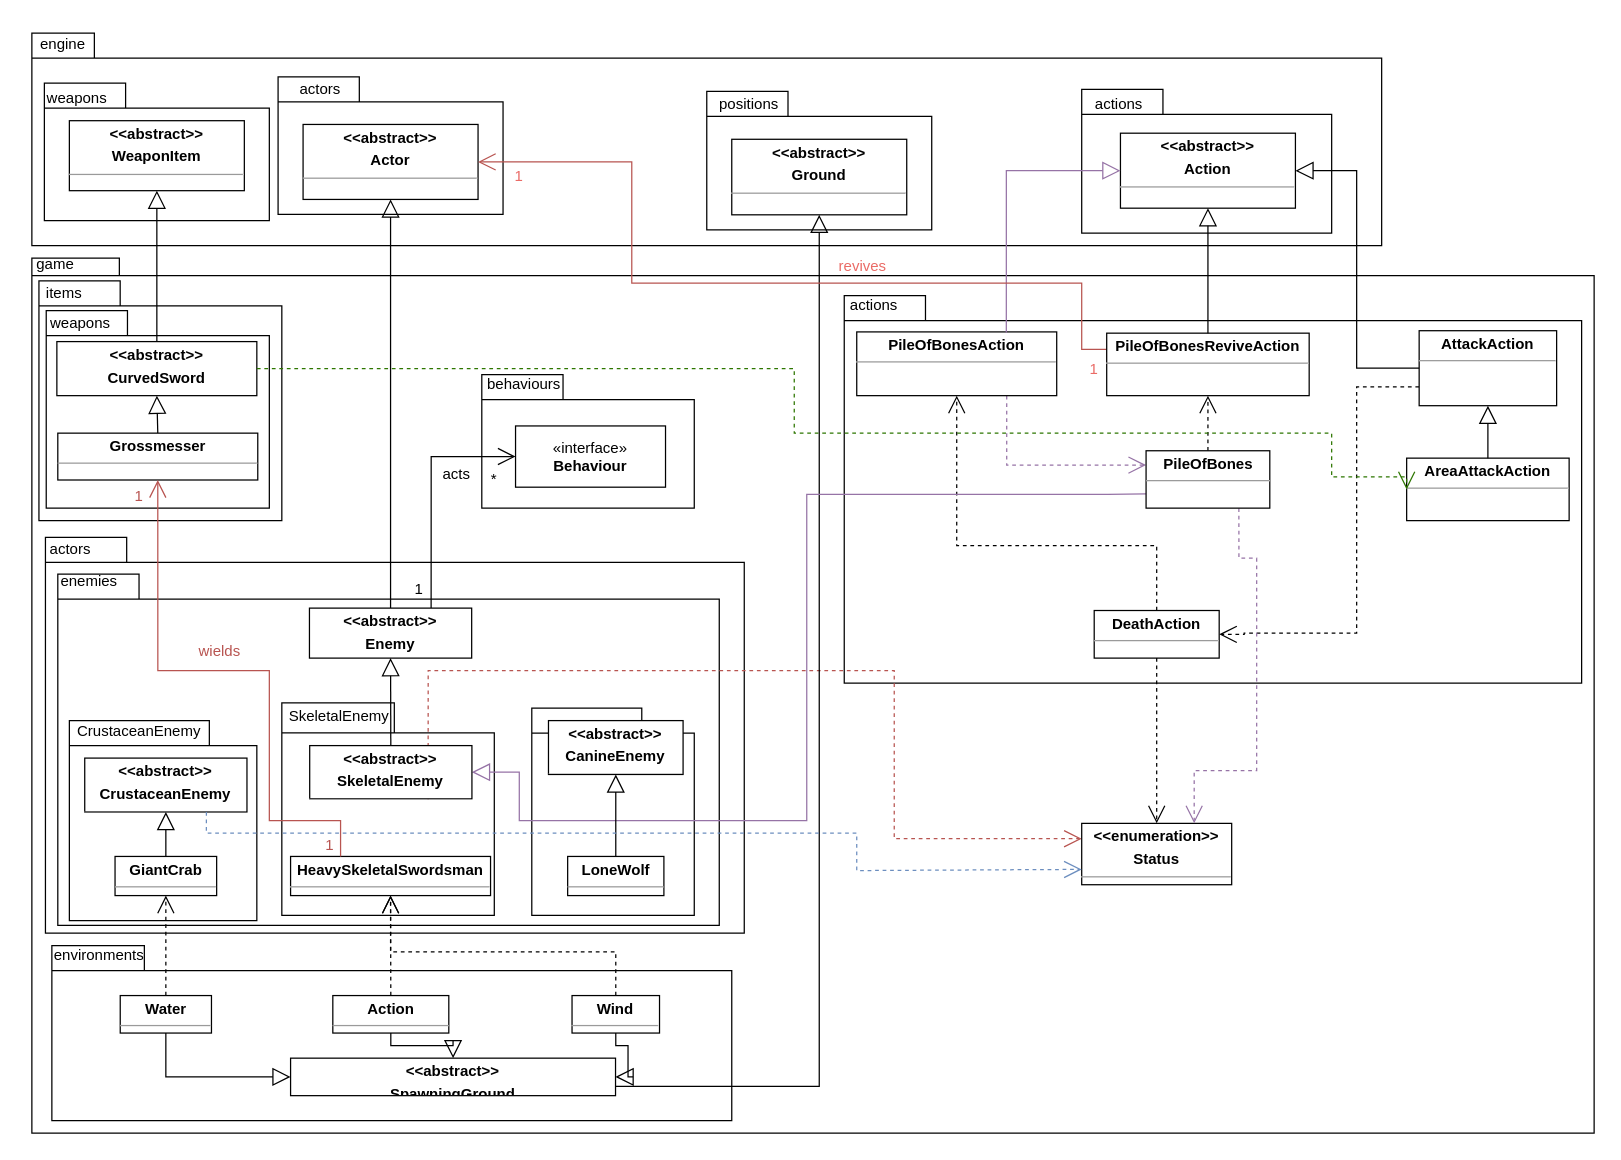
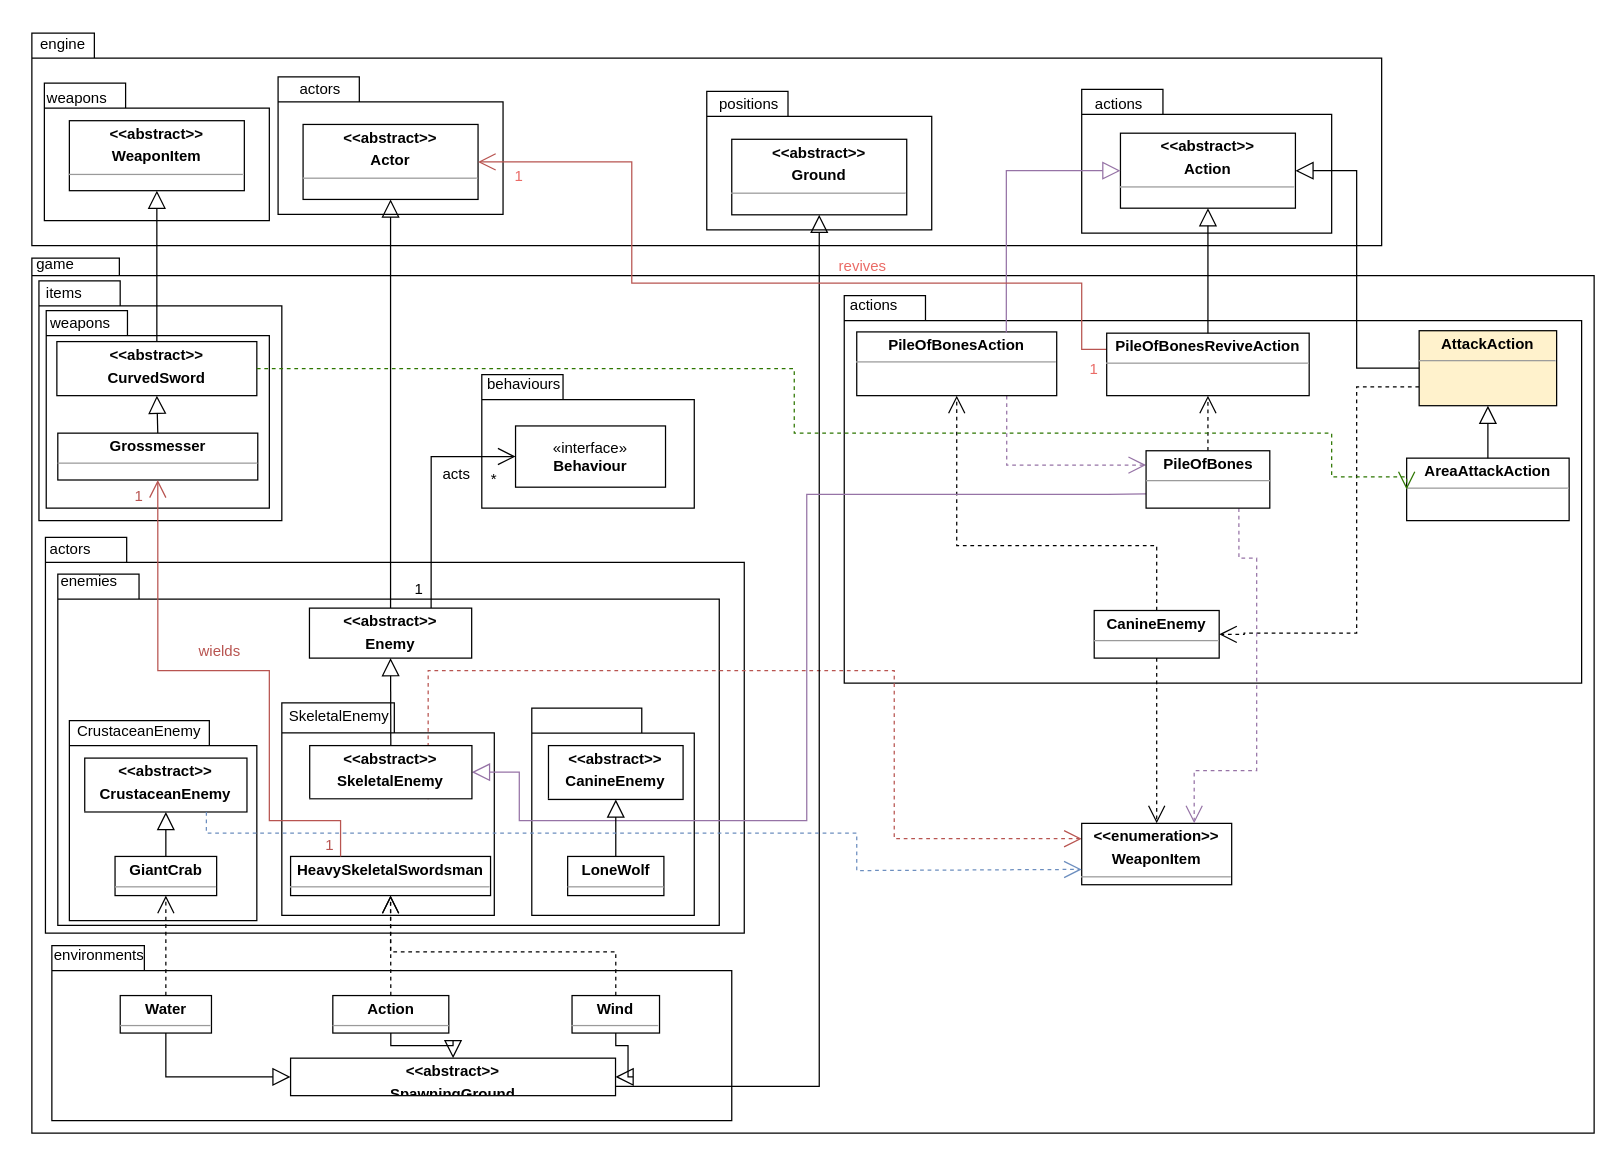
- <mxCell id="58" value="&lt;p style=&quot;margin:0px;margin-top:4px;text-align:center;&quot;&gt;&lt;b&gt;AttackAction&lt;br&gt;&lt;/b&gt;&lt;/p&gt;&lt;hr size=&quot;1&quot;&gt;" style="verticalAlign=top;align=left;overflow=fill;fontSize=12;fontFamily=Helvetica;html=1;whiteSpace=wrap;" parent="1" vertex="1"><mxGeometry x="1135" y="264.04" width="110" height="60" as="geometry" /></mxCell>
+ <mxCell id="58" value="&lt;p style=&quot;margin:0px;margin-top:4px;text-align:center;&quot;&gt;&lt;b&gt;AttackAction&lt;br&gt;&lt;/b&gt;&lt;/p&gt;&lt;hr size=&quot;1&quot;&gt;" style="verticalAlign=top;align=left;overflow=fill;fontSize=12;fontFamily=Helvetica;html=1;whiteSpace=wrap;fillColor=#fff2cc;" parent="1" vertex="1"><mxGeometry x="1135" y="264.04" width="110" height="60" as="geometry" /></mxCell>
- <mxCell id="69" value="&lt;p style=&quot;margin:0px;margin-top:4px;text-align:center;&quot;&gt;&lt;b&gt;DeathAction&lt;br&gt;&lt;/b&gt;&lt;/p&gt;&lt;hr size=&quot;1&quot;&gt;" style="verticalAlign=top;align=left;overflow=fill;fontSize=12;fontFamily=Helvetica;html=1;whiteSpace=wrap;" parent="1" vertex="1"><mxGeometry x="875" y="487.91" width="100" height="38.09" as="geometry" /></mxCell>
+ <mxCell id="69" value="&lt;p style=&quot;margin:0px;margin-top:4px;text-align:center;&quot;&gt;&lt;b&gt;CanineEnemy&lt;br&gt;&lt;/b&gt;&lt;/p&gt;&lt;hr size=&quot;1&quot;&gt;" style="verticalAlign=top;align=left;overflow=fill;fontSize=12;fontFamily=Helvetica;html=1;whiteSpace=wrap;" parent="1" vertex="1"><mxGeometry x="875" y="487.91" width="100" height="38.09" as="geometry" /></mxCell>
- <mxCell id="73" value="&lt;p style=&quot;margin:0px;margin-top:4px;text-align:center;&quot;&gt;&lt;b&gt;&amp;lt;&amp;lt;abstract&amp;gt;&amp;gt;&lt;/b&gt;&lt;/p&gt;&lt;p style=&quot;margin:0px;margin-top:4px;text-align:center;&quot;&gt;&lt;b&gt;CanineEnemy&lt;br&gt;&lt;/b&gt;&lt;/p&gt;&lt;hr size=&quot;1&quot;&gt;" style="verticalAlign=top;align=left;overflow=fill;fontSize=12;fontFamily=Helvetica;html=1;whiteSpace=wrap;" parent="1" vertex="1"><mxGeometry x="438.35" y="576" width="107.7" height="43.1" as="geometry" /></mxCell>
+ <mxCell id="73" value="&lt;p style=&quot;margin:0px;margin-top:4px;text-align:center;&quot;&gt;&lt;b&gt;&amp;lt;&amp;lt;abstract&amp;gt;&amp;gt;&lt;/b&gt;&lt;/p&gt;&lt;p style=&quot;margin:0px;margin-top:4px;text-align:center;&quot;&gt;&lt;b&gt;CanineEnemy&lt;br&gt;&lt;/b&gt;&lt;/p&gt;&lt;hr size=&quot;1&quot;&gt;" style="verticalAlign=top;align=left;overflow=fill;fontSize=12;fontFamily=Helvetica;html=1;whiteSpace=wrap;" parent="1" vertex="1"><mxGeometry x="438.35" y="596" width="107.7" height="43.1" as="geometry" /></mxCell>
- <mxCell id="67" value="&lt;p style=&quot;margin:0px;margin-top:4px;text-align:center;&quot;&gt;&lt;b&gt;&amp;lt;&amp;lt;enumeration&amp;gt;&amp;gt;&lt;/b&gt;&lt;/p&gt;&lt;p style=&quot;margin:0px;margin-top:4px;text-align:center;&quot;&gt;&lt;b&gt;Status&lt;br&gt;&lt;/b&gt;&lt;/p&gt;&lt;hr size=&quot;1&quot;&gt;" style="verticalAlign=top;align=left;overflow=fill;fontSize=12;fontFamily=Helvetica;html=1;whiteSpace=wrap;" parent="1" vertex="1"><mxGeometry x="865" y="658.23" width="120" height="49.09" as="geometry" /></mxCell>
+ <mxCell id="67" value="&lt;p style=&quot;margin:0px;margin-top:4px;text-align:center;&quot;&gt;&lt;b&gt;&amp;lt;&amp;lt;enumeration&amp;gt;&amp;gt;&lt;/b&gt;&lt;/p&gt;&lt;p style=&quot;margin:0px;margin-top:4px;text-align:center;&quot;&gt;&lt;b&gt;WeaponItem&lt;br&gt;&lt;/b&gt;&lt;/p&gt;&lt;hr size=&quot;1&quot;&gt;" style="verticalAlign=top;align=left;overflow=fill;fontSize=12;fontFamily=Helvetica;html=1;whiteSpace=wrap;" parent="1" vertex="1"><mxGeometry x="865" y="658.23" width="120" height="49.09" as="geometry" /></mxCell>
